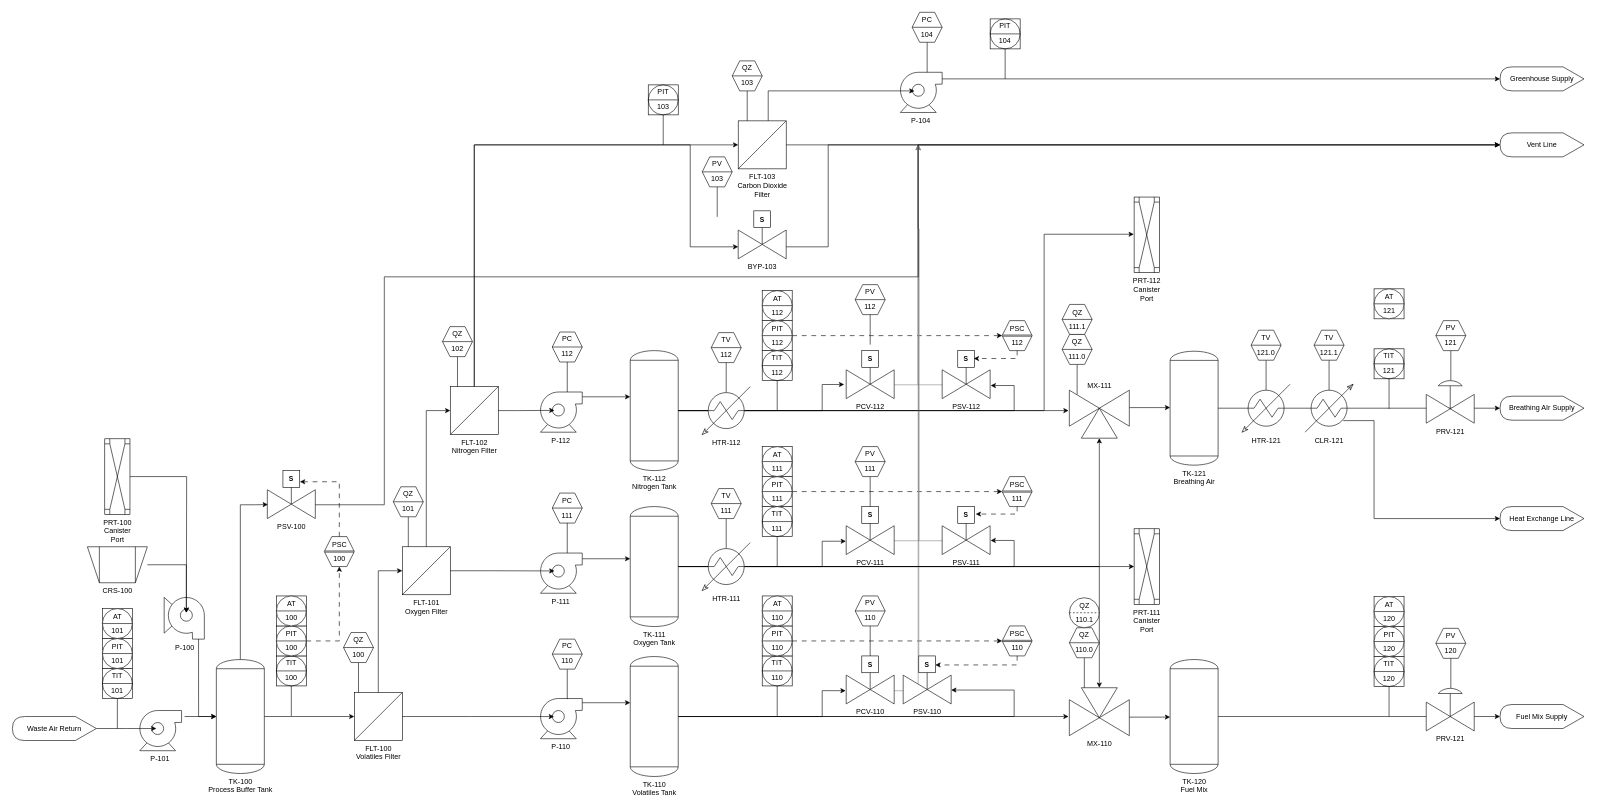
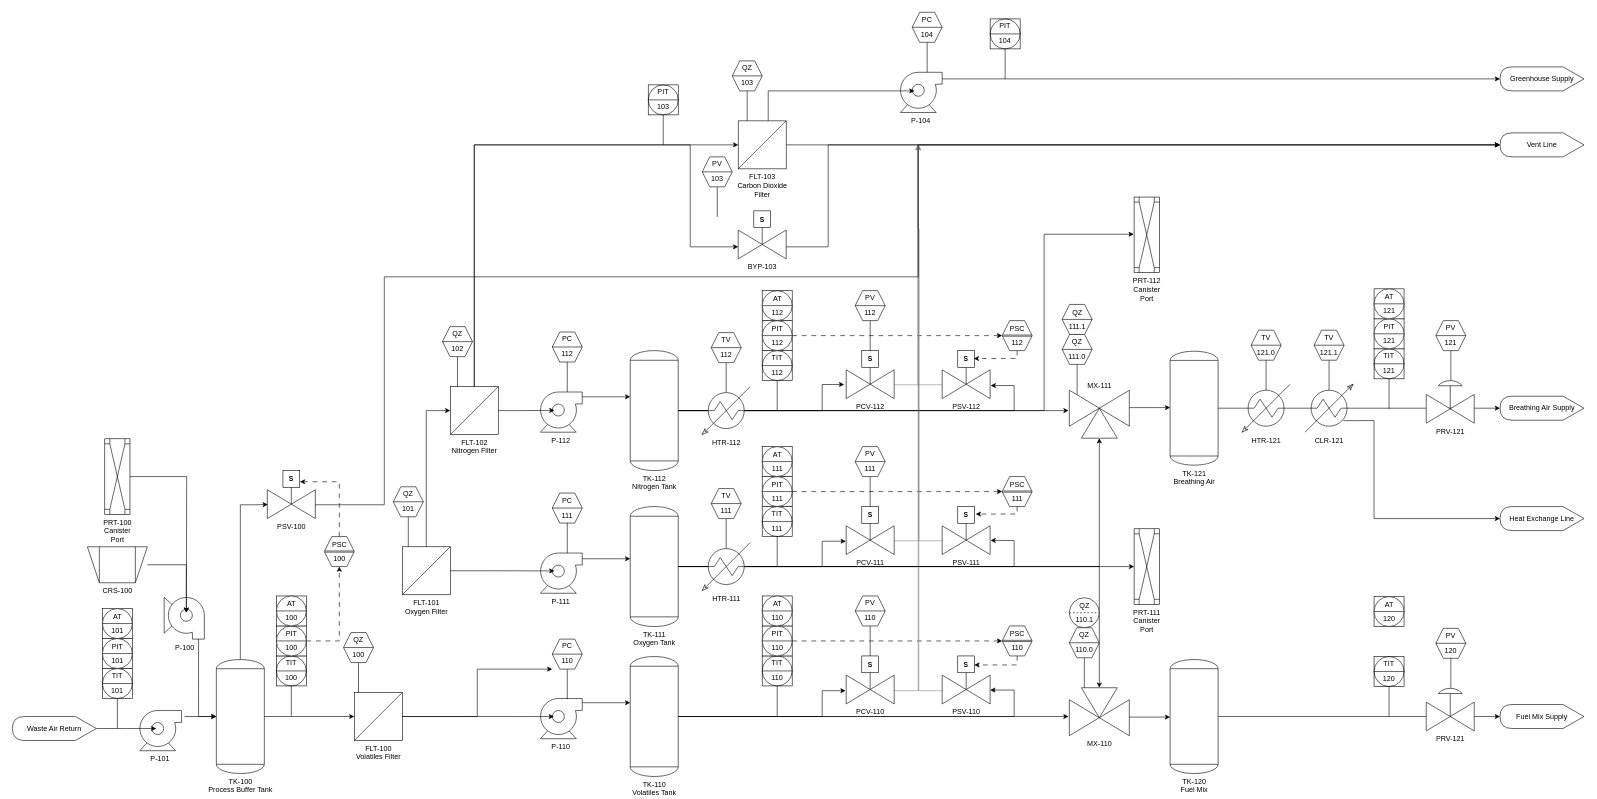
- <mxCell id="64" value="&lt;table cellpadding=&quot;0&quot; cellspacing=&quot;0&quot; style=&quot;font-size:1em;width:100%;height:100%;&quot;&gt;&lt;tbody&gt;&lt;tr&gt;&lt;td align=&quot;center&quot; height=&quot;25&quot;&gt;PV&lt;/td&gt;&lt;/tr&gt;&lt;tr&gt;&lt;td align=&quot;center&quot; height=&quot;25&quot;&gt;112&lt;/td&gt;&lt;/tr&gt;&lt;tr&gt;&lt;td align=&quot;center&quot; valign=&quot;bottom&quot;&gt;&lt;/td&gt;&lt;/tr&gt;&lt;/tbody&gt;&lt;/table&gt;" style="html=1;outlineConnect=0;align=center;dashed=0;shape=mxgraph.pid2inst.indicator;mounting=room;overflow=fill;indType=func" vertex="1" parent="1"><mxGeometry x="1425" y="474" width="50" height="100" as="geometry" /></mxCell>
+ <mxCell id="64" value="&lt;table cellpadding=&quot;0&quot; cellspacing=&quot;0&quot; style=&quot;font-size:1em;width:100%;height:100%;&quot;&gt;&lt;tbody&gt;&lt;tr&gt;&lt;td align=&quot;center&quot; height=&quot;25&quot;&gt;PV&lt;/td&gt;&lt;/tr&gt;&lt;tr&gt;&lt;td align=&quot;center&quot; height=&quot;25&quot;&gt;112&lt;/td&gt;&lt;/tr&gt;&lt;tr&gt;&lt;td align=&quot;center&quot; valign=&quot;bottom&quot;&gt;&lt;/td&gt;&lt;/tr&gt;&lt;/tbody&gt;&lt;/table&gt;" style="html=1;outlineConnect=0;align=center;dashed=0;shape=mxgraph.pid2inst.indicator;mounting=room;overflow=fill;indType=func" vertex="1" parent="1"><mxGeometry x="1425" y="484" width="50" height="100" as="geometry" /></mxCell>
+ <mxCell id="99" value="&lt;table cellpadding=&quot;4&quot; cellspacing=&quot;0&quot; border=&quot;0&quot; style=&quot;font-size:1em;width:100%;height:100%;&quot;&gt;&lt;tbody&gt;&lt;tr&gt;&lt;td&gt;PIT&lt;/td&gt;&lt;/tr&gt;&lt;tr&gt;&lt;td&gt;121&lt;/td&gt;&lt;/tr&gt;&lt;/tbody&gt;&lt;/table&gt; " style="html=1;outlineConnect=0;align=center;dashed=0;aspect=fixed;shape=mxgraph.pid2inst.sharedCont;mounting=room" vertex="1" parent="1"><mxGeometry x="2290" y="531" width="50" height="50" as="geometry" /></mxCell>
- <mxCell id="18" style="edgeStyle=orthogonalEdgeStyle;rounded=0;orthogonalLoop=1;jettySize=auto;html=1;entryX=0;entryY=0.5;entryDx=0;entryDy=0;entryPerimeter=0;" edge="1" parent="1" source="15" target="16"><mxGeometry relative="1" as="geometry" /></mxCell>
+ <mxCell id="18" style="edgeStyle=orthogonalEdgeStyle;rounded=0;orthogonalLoop=1;jettySize=auto;html=1;" edge="1" parent="1" source="15" target="143"><mxGeometry relative="1" as="geometry" /></mxCell>
- <mxCell id="108" value="&lt;table cellpadding=&quot;4&quot; cellspacing=&quot;0&quot; border=&quot;0&quot; style=&quot;font-size:1em;width:100%;height:100%;&quot;&gt;&lt;tbody&gt;&lt;tr&gt;&lt;td&gt;PIT&lt;/td&gt;&lt;/tr&gt;&lt;tr&gt;&lt;td&gt;120&lt;/td&gt;&lt;/tr&gt;&lt;/tbody&gt;&lt;/table&gt; " style="html=1;outlineConnect=0;align=center;dashed=0;aspect=fixed;shape=mxgraph.pid2inst.sharedCont;mounting=room" vertex="1" parent="1"><mxGeometry x="2290" y="1044" width="50" height="50" as="geometry" /></mxCell>
- <mxCell id="54" value="PSV-110" style="verticalLabelPosition=bottom;align=center;html=1;verticalAlign=top;pointerEvents=1;dashed=0;shape=mxgraph.pid2valves.valve;valveType=gate;actuator=solenoid;direction=east;horizontal=1;" vertex="1" parent="1"><mxGeometry x="1505" y="1093" width="80" height="80" as="geometry" /></mxCell>
+ <mxCell id="54" value="PSV-110" style="verticalLabelPosition=bottom;align=center;html=1;verticalAlign=top;pointerEvents=1;dashed=0;shape=mxgraph.pid2valves.valve;valveType=gate;actuator=solenoid;direction=east;horizontal=1;" vertex="1" parent="1"><mxGeometry x="1570" y="1093" width="80" height="80" as="geometry" /></mxCell>
